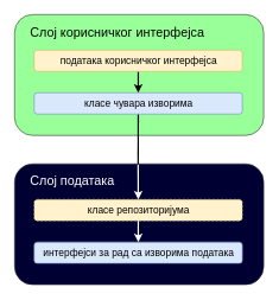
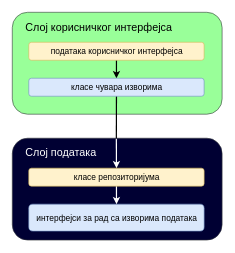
- <mxCell id="11" value="&lt;font style=&quot;font-size: 14px;&quot;&gt;класе репозиторијума&lt;/font&gt;" style="rounded=1;whiteSpace=wrap;html=1;fillColor=#fff2cc;strokeColor=#d6b656;dashed=1;" parent="1" vertex="1"><mxGeometry x="47.5" y="280" width="292.5" height="30" as="geometry" /></mxCell>
+ <mxCell id="11" value="&lt;font style=&quot;font-size: 14px;&quot;&gt;класе репозиторијума&lt;/font&gt;" style="rounded=1;whiteSpace=wrap;html=1;fillColor=#fff2cc;strokeColor=#d6b656;" parent="1" vertex="1"><mxGeometry x="47.5" y="280" width="292.5" height="30" as="geometry" /></mxCell>
- <mxCell id="6" value="&lt;font style=&quot;font-size: 14px;&quot;&gt;интерфејси за рад са изворима података&lt;/font&gt;" style="rounded=1;whiteSpace=wrap;html=1;fillColor=#dae8fc;strokeColor=#6c8ebf;" parent="1" vertex="1"><mxGeometry x="47.5" y="340" width="292.5" height="30" as="geometry" /></mxCell>
+ <mxCell id="6" value="&lt;font style=&quot;font-size: 14px;&quot;&gt;интерфејси за рад са изворима података&lt;/font&gt;" style="rounded=1;whiteSpace=wrap;html=1;fillColor=#dae8fc;strokeColor=#6c8ebf;" parent="1" vertex="1"><mxGeometry x="47.5" y="340" width="292.5" height="45" as="geometry" /></mxCell>
